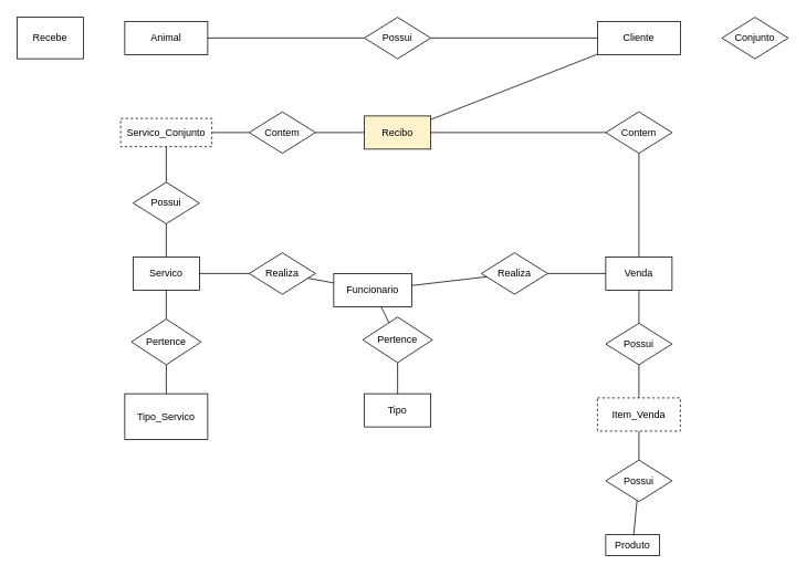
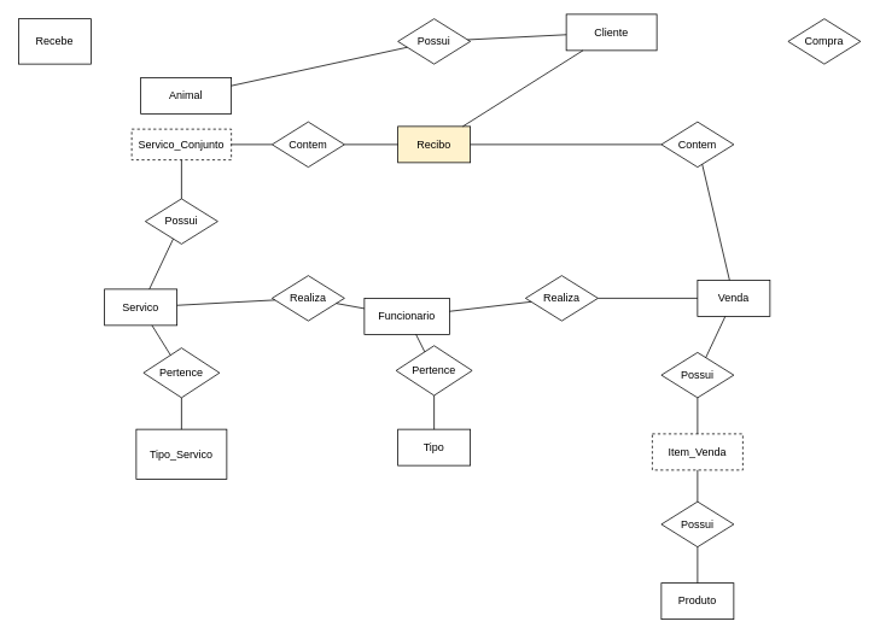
- <mxCell id="11" value="Animal" style="rounded=0;whiteSpace=wrap;html=1;" vertex="1" parent="1"><mxGeometry x="150" y="25" width="100" height="40" as="geometry" /></mxCell>
+ <mxCell id="11" value="Animal" style="rounded=0;whiteSpace=wrap;html=1;" vertex="1" parent="1"><mxGeometry x="155" y="85" width="100" height="40" as="geometry" /></mxCell>
- <mxCell id="12" value="Cliente" style="rounded=0;whiteSpace=wrap;html=1;" vertex="1" parent="1"><mxGeometry x="720" y="25" width="100" height="40" as="geometry" /></mxCell>
+ <mxCell id="12" value="Cliente" style="rounded=0;whiteSpace=wrap;html=1;" vertex="1" parent="1"><mxGeometry x="625" y="15" width="100" height="40" as="geometry" /></mxCell>
- <mxCell id="32" value="Conjunto" style="rhombus;whiteSpace=wrap;html=1;" vertex="1" parent="1"><mxGeometry x="870" y="20" width="80" height="50" as="geometry" /></mxCell>
+ <mxCell id="32" value="Compra" style="rhombus;whiteSpace=wrap;html=1;" vertex="1" parent="1"><mxGeometry x="870" y="20" width="80" height="50" as="geometry" /></mxCell>
- <mxCell id="8" value="Servico" style="rounded=0;whiteSpace=wrap;html=1;" vertex="1" parent="1"><mxGeometry x="160" y="309" width="80" height="40" as="geometry" /></mxCell>
+ <mxCell id="8" value="Servico" style="rounded=0;whiteSpace=wrap;html=1;" vertex="1" parent="1"><mxGeometry x="115" y="319" width="80" height="40" as="geometry" /></mxCell>
- <mxCell id="5" value="Venda" style="rounded=0;whiteSpace=wrap;html=1;" vertex="1" parent="1"><mxGeometry x="730" y="309" width="80" height="40" as="geometry" /></mxCell>
+ <mxCell id="5" value="Venda" style="rounded=0;whiteSpace=wrap;html=1;" vertex="1" parent="1"><mxGeometry x="770" y="309" width="80" height="40" as="geometry" /></mxCell>
- <mxCell id="7" value="Produto" style="rounded=0;whiteSpace=wrap;html=1;" vertex="1" parent="1"><mxGeometry x="730" y="644" width="65" height="25" as="geometry" /></mxCell>
+ <mxCell id="7" value="Produto" style="rounded=0;whiteSpace=wrap;html=1;" vertex="1" parent="1"><mxGeometry x="730" y="644" width="80" height="40" as="geometry" /></mxCell>
